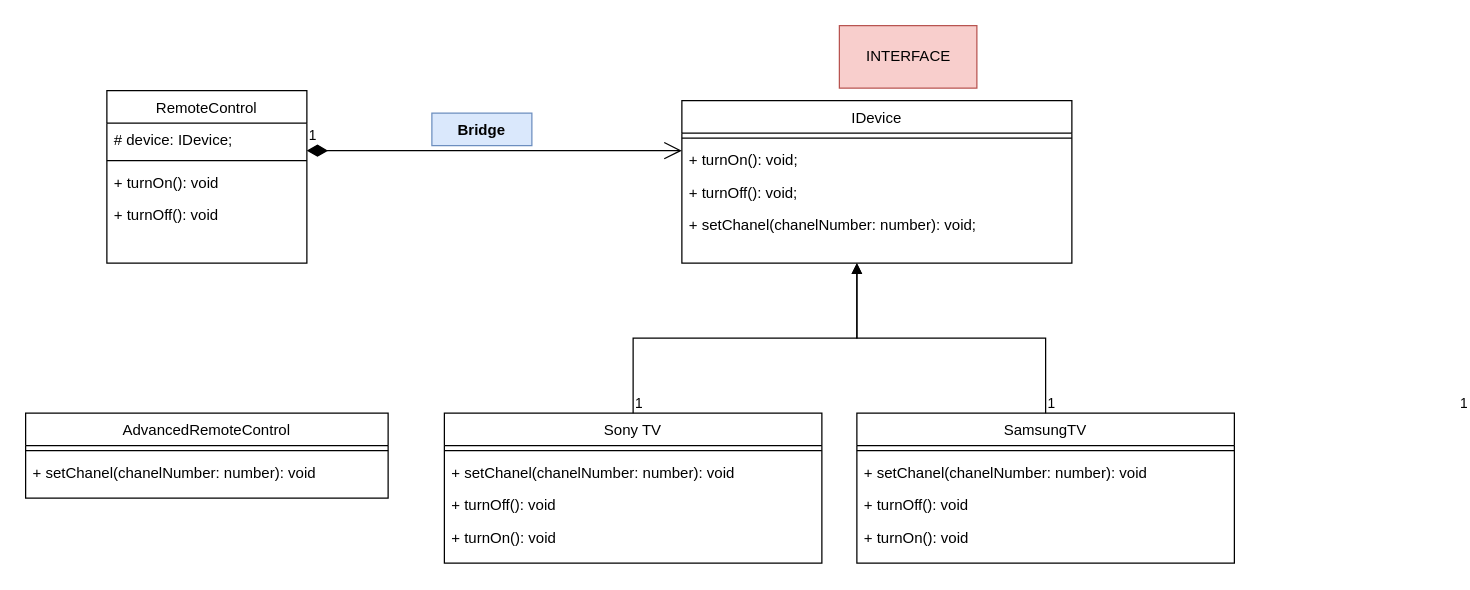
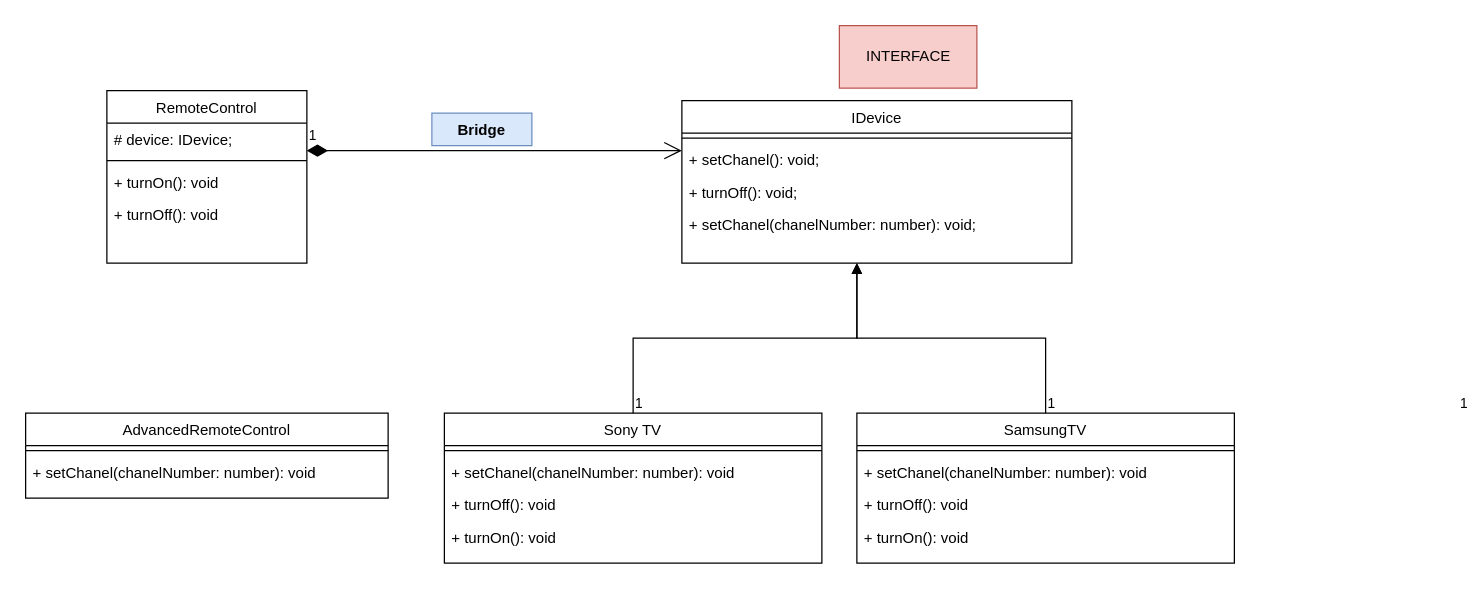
- <mxCell id="17" value="+ turnOn(): void;" style="text;align=left;verticalAlign=top;spacingLeft=4;spacingRight=4;overflow=hidden;rotatable=0;points=[[0,0.5],[1,0.5]];portConstraint=eastwest;" parent="15" vertex="1"><mxGeometry y="34" width="312" height="26" as="geometry" /></mxCell>
+ <mxCell id="17" value="+ setChanel(): void;" style="text;align=left;verticalAlign=top;spacingLeft=4;spacingRight=4;overflow=hidden;rotatable=0;points=[[0,0.5],[1,0.5]];portConstraint=eastwest;" parent="15" vertex="1"><mxGeometry y="34" width="312" height="26" as="geometry" /></mxCell>
